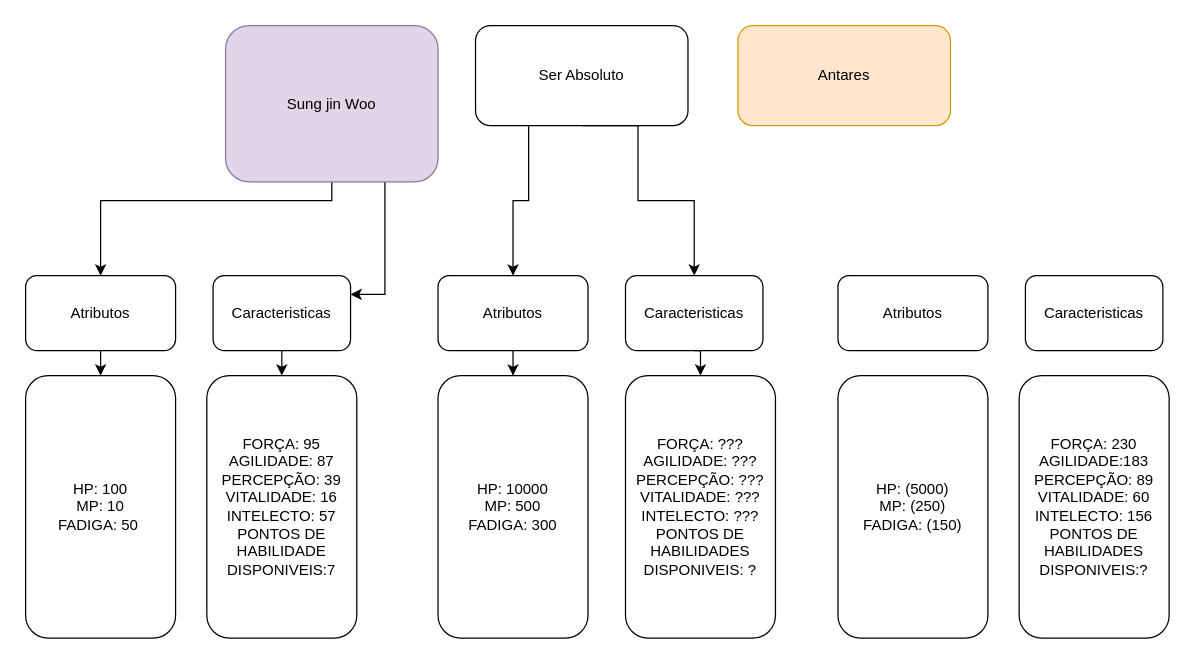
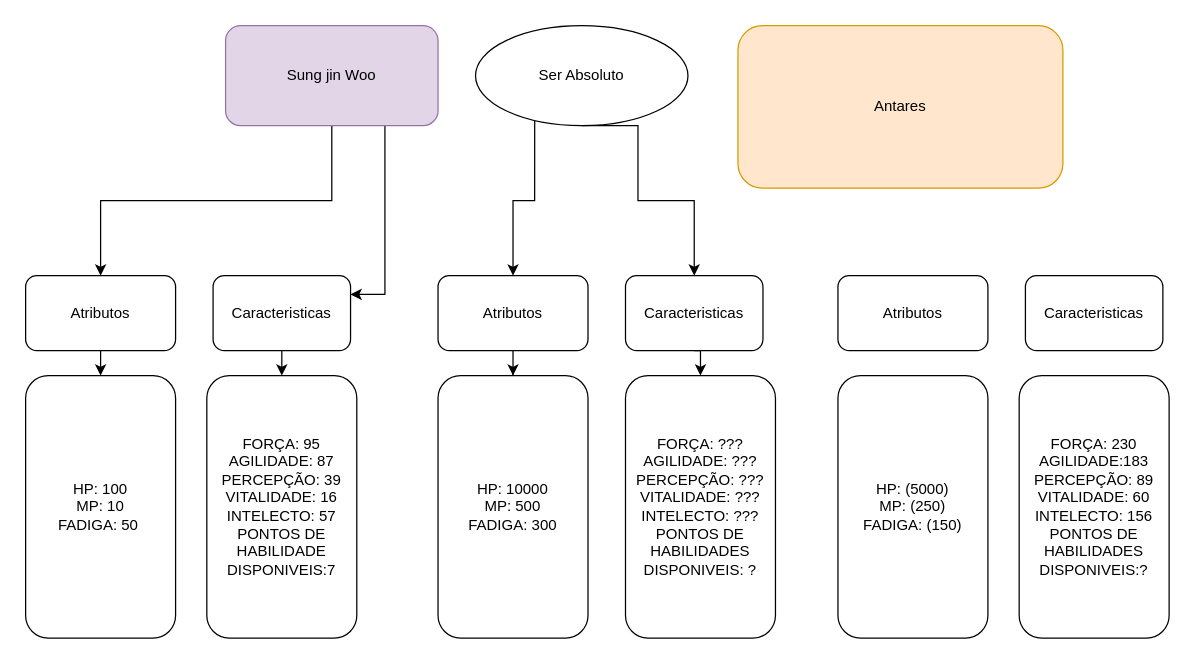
- <mxCell id="7" value="Ser Absoluto" style="rounded=1;whiteSpace=wrap;html=1;" vertex="1" parent="1"><mxGeometry x="380" y="20" width="170" height="80" as="geometry" /></mxCell>
+ <mxCell id="7" value="Ser Absoluto" style="ellipse;whiteSpace=wrap;html=1;" vertex="1" parent="1"><mxGeometry x="380" y="20" width="170" height="80" as="geometry" /></mxCell>
- <mxCell id="8" value="Antares" style="rounded=1;whiteSpace=wrap;html=1;fillColor=#ffe6cc;strokeColor=#d79b00;" vertex="1" parent="1"><mxGeometry x="590" y="20" width="170" height="80" as="geometry" /></mxCell>
+ <mxCell id="8" value="Antares" style="rounded=1;whiteSpace=wrap;html=1;fillColor=#ffe6cc;strokeColor=#d79b00;" vertex="1" parent="1"><mxGeometry x="590" y="20" width="260" height="130" as="geometry" /></mxCell>
- <mxCell id="4" value="Sung jin Woo" style="rounded=1;whiteSpace=wrap;html=1;fillColor=#e1d5e7;strokeColor=#9673a6;" vertex="1" parent="1"><mxGeometry x="180" y="20" width="170" height="125" as="geometry" /></mxCell>
+ <mxCell id="4" value="Sung jin Woo" style="rounded=1;whiteSpace=wrap;html=1;fillColor=#e1d5e7;strokeColor=#9673a6;" vertex="1" parent="1"><mxGeometry x="180" y="20" width="170" height="80" as="geometry" /></mxCell>
